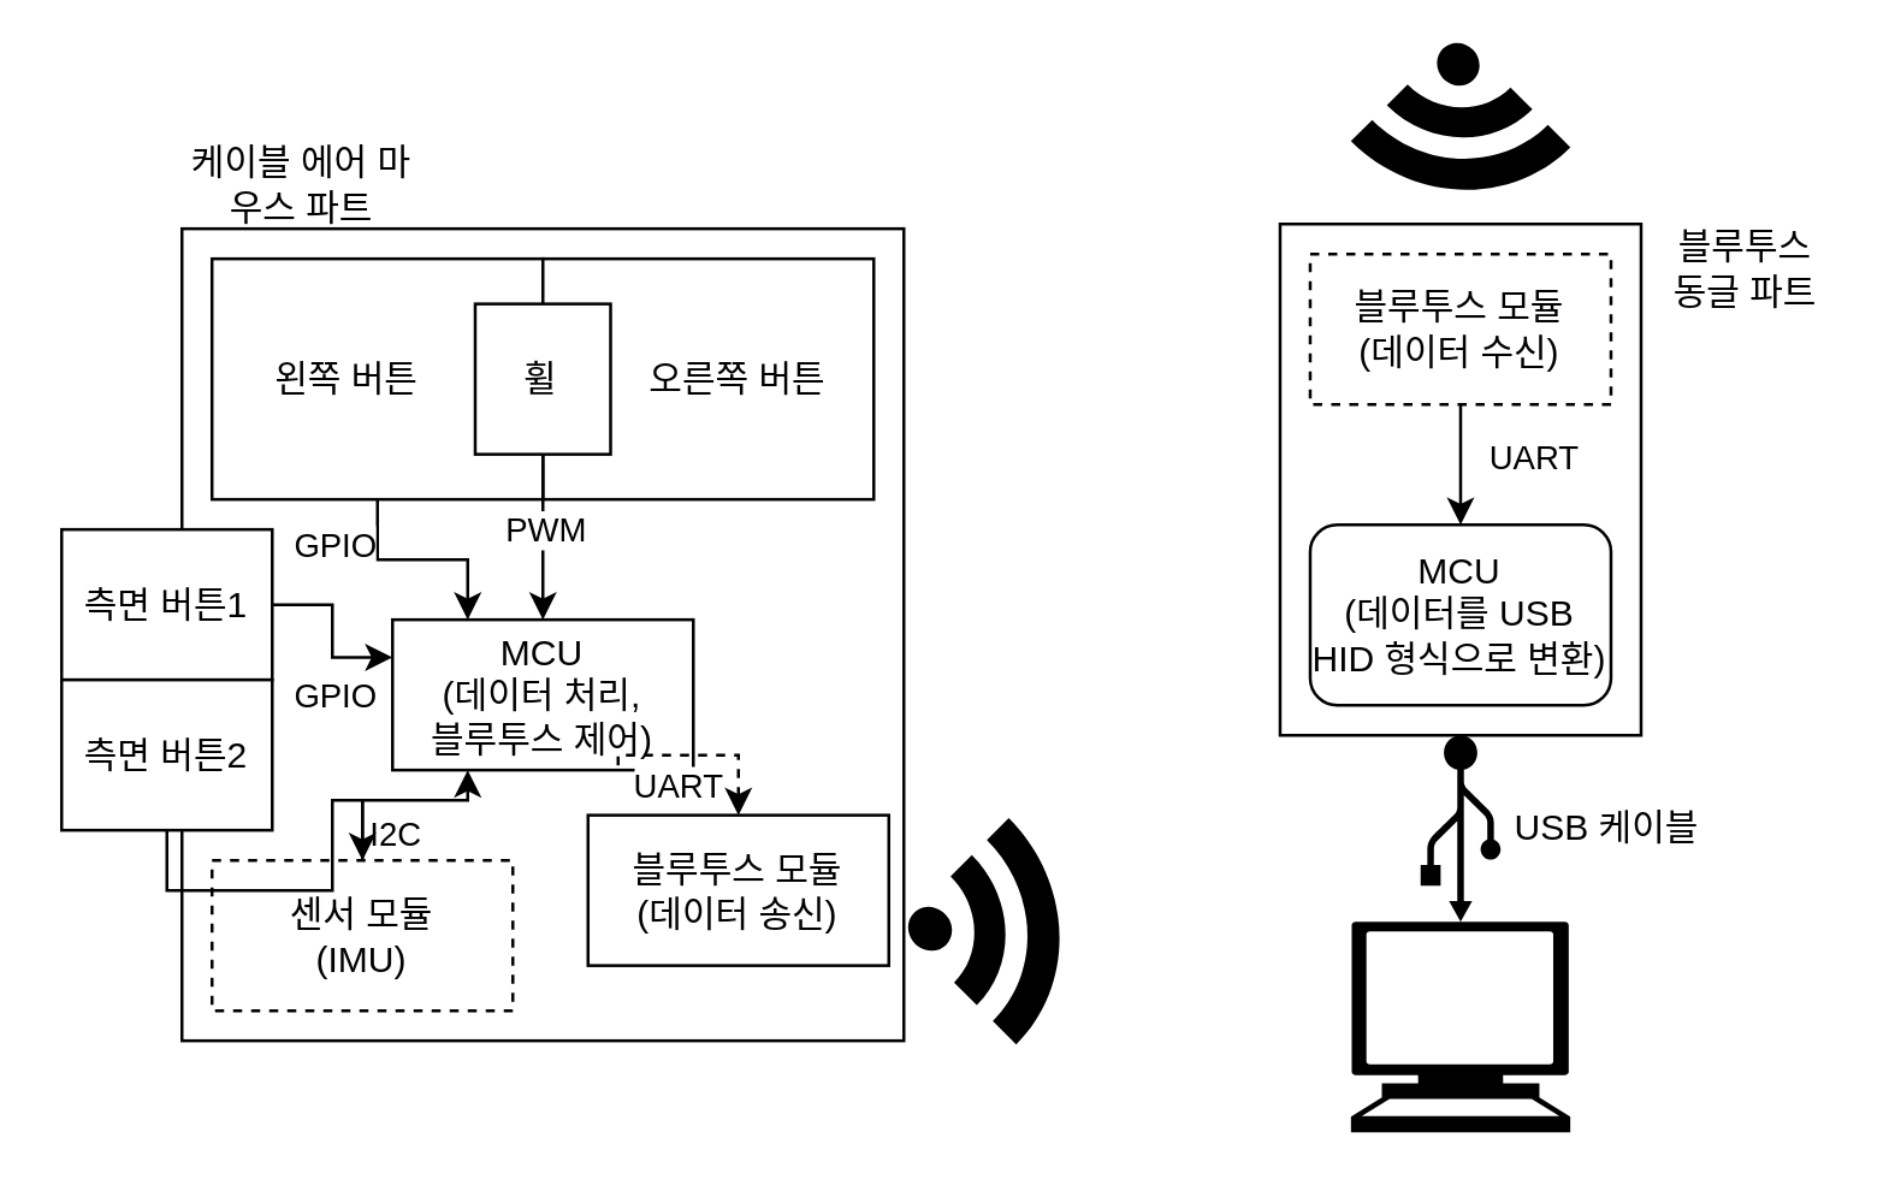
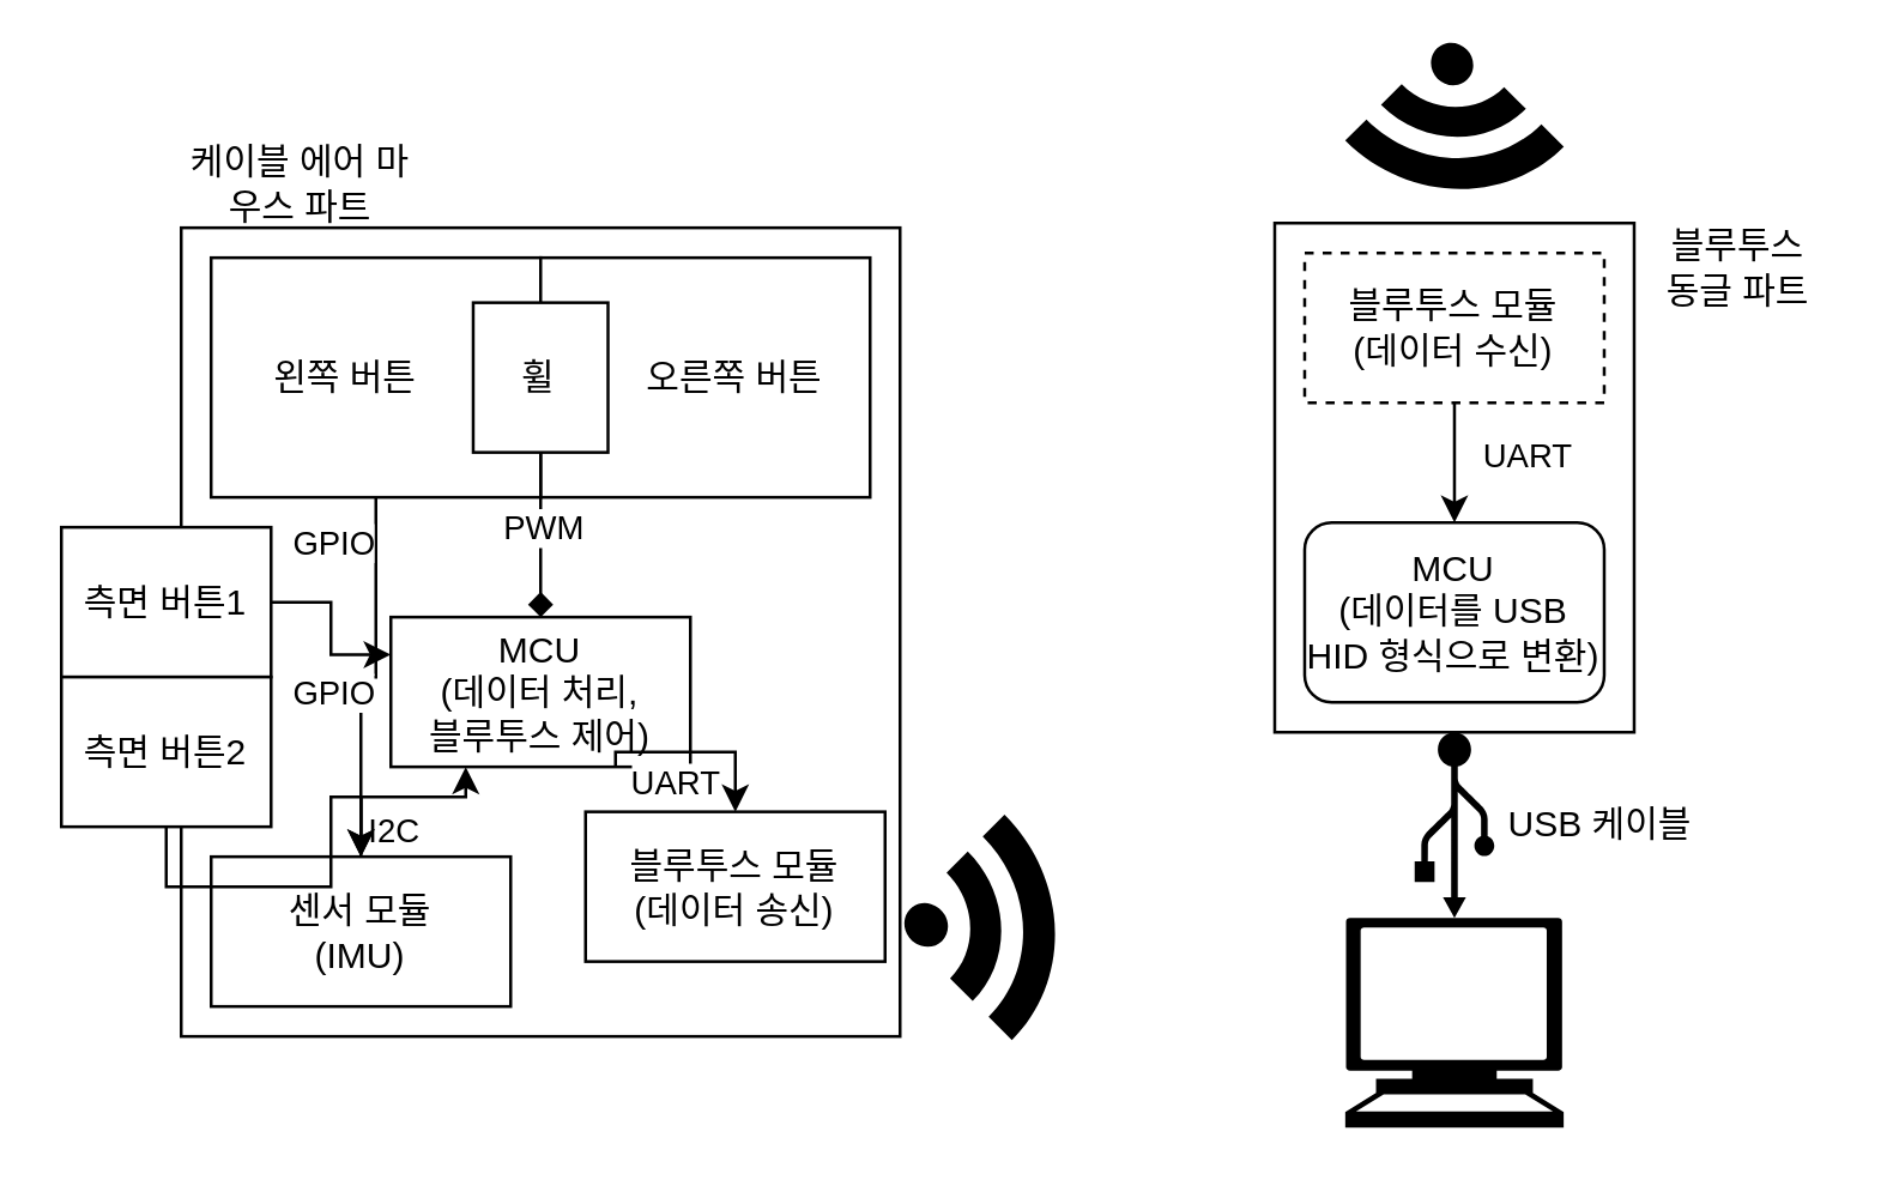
- <mxCell id="21" style="edgeStyle=orthogonalEdgeStyle;rounded=0;orthogonalLoop=1;jettySize=auto;html=1;entryX=0.25;entryY=0;entryDx=0;entryDy=0;" edge="1" parent="1" source="22" target="6"><mxGeometry relative="1" as="geometry" /></mxCell>
+ <mxCell id="21" style="edgeStyle=orthogonalEdgeStyle;rounded=0;orthogonalLoop=1;jettySize=auto;html=1;" edge="1" parent="1" source="22" target="5"><mxGeometry relative="1" as="geometry" /></mxCell>
- <mxCell id="24" style="edgeStyle=orthogonalEdgeStyle;rounded=0;orthogonalLoop=1;jettySize=auto;html=1;entryX=0.5;entryY=0;entryDx=0;entryDy=0;" edge="1" parent="1" source="26" target="6"><mxGeometry relative="1" as="geometry" /></mxCell>
+ <mxCell id="24" style="edgeStyle=orthogonalEdgeStyle;rounded=0;orthogonalLoop=1;jettySize=auto;html=1;entryX=0.5;entryY=0;entryDx=0;entryDy=0;endArrow=diamond;" edge="1" parent="1" source="26" target="6"><mxGeometry relative="1" as="geometry" /></mxCell>
- <mxCell id="7" style="edgeStyle=orthogonalEdgeStyle;rounded=0;orthogonalLoop=1;jettySize=auto;html=1;entryX=0.75;entryY=1;entryDx=0;entryDy=0;startArrow=classic;startFill=1;endArrow=none;endFill=0;dashed=1;" edge="1" parent="1" source="9" target="6"><mxGeometry relative="1" as="geometry" /></mxCell>
+ <mxCell id="7" style="edgeStyle=orthogonalEdgeStyle;rounded=0;orthogonalLoop=1;jettySize=auto;html=1;entryX=0.75;entryY=1;entryDx=0;entryDy=0;startArrow=classic;startFill=1;endArrow=none;endFill=0;" edge="1" parent="1" source="9" target="6"><mxGeometry relative="1" as="geometry" /></mxCell>
- <mxCell id="5" value="센서 모듈&lt;br&gt;(IMU)" style="rounded=0;whiteSpace=wrap;html=1;dashed=1;" parent="1" vertex="1"><mxGeometry x="70" y="285.56" width="100" height="50" as="geometry" /></mxCell>
+ <mxCell id="5" value="센서 모듈&lt;br&gt;(IMU)" style="rounded=0;whiteSpace=wrap;html=1;" parent="1" vertex="1"><mxGeometry x="70" y="285.56" width="100" height="50" as="geometry" /></mxCell>
